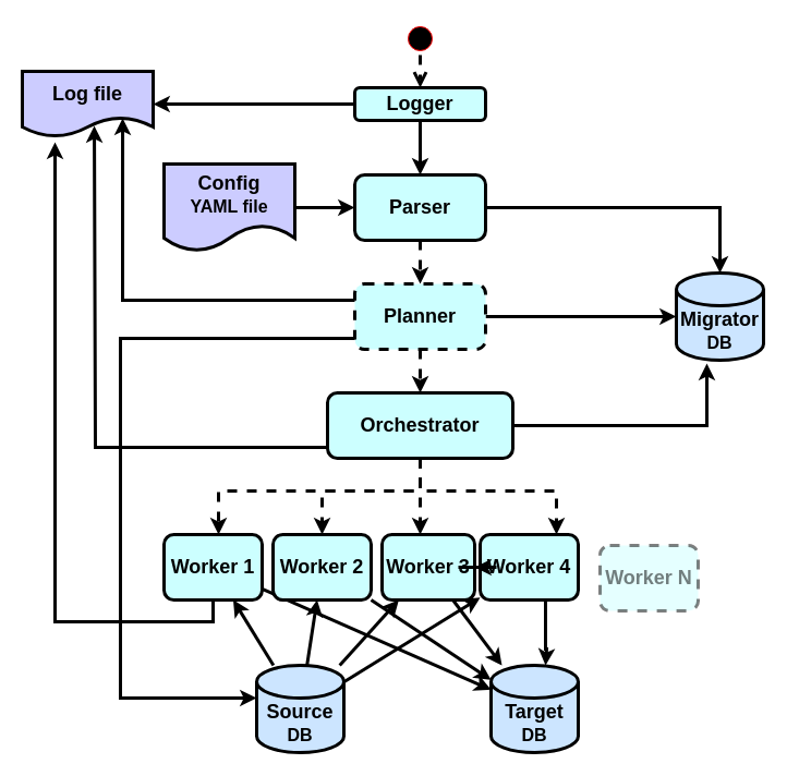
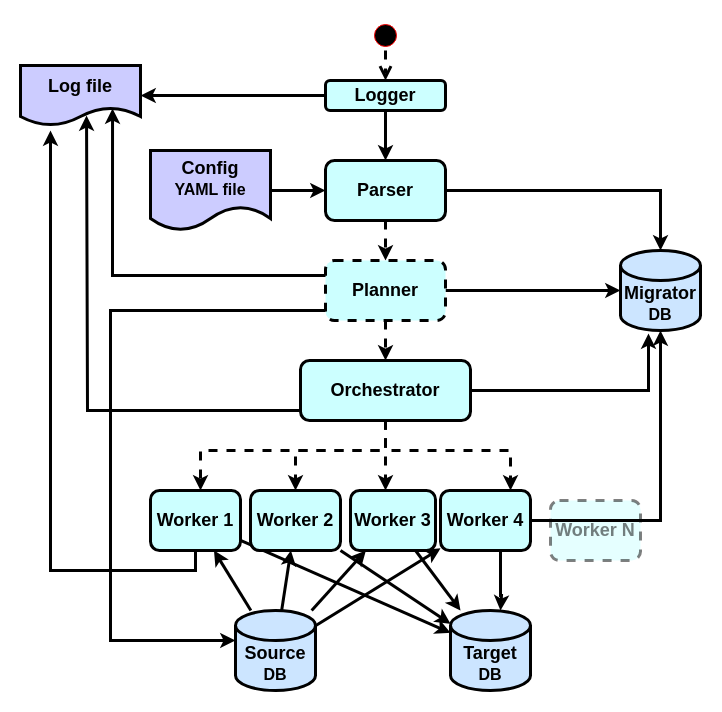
- <mxCell id="36" style="edgeStyle=orthogonalEdgeStyle;rounded=0;orthogonalLoop=1;jettySize=auto;html=1;strokeWidth=3;" parent="1" source="31" target="29" edge="1"><mxGeometry relative="1" as="geometry" /></mxCell>
+ <mxCell id="36" style="edgeStyle=orthogonalEdgeStyle;rounded=0;orthogonalLoop=1;jettySize=auto;html=1;entryX=0.5;entryY=1;entryDx=0;entryDy=0;entryPerimeter=0;strokeWidth=3;" parent="1" source="31" target="35" edge="1"><mxGeometry relative="1" as="geometry" /></mxCell>
